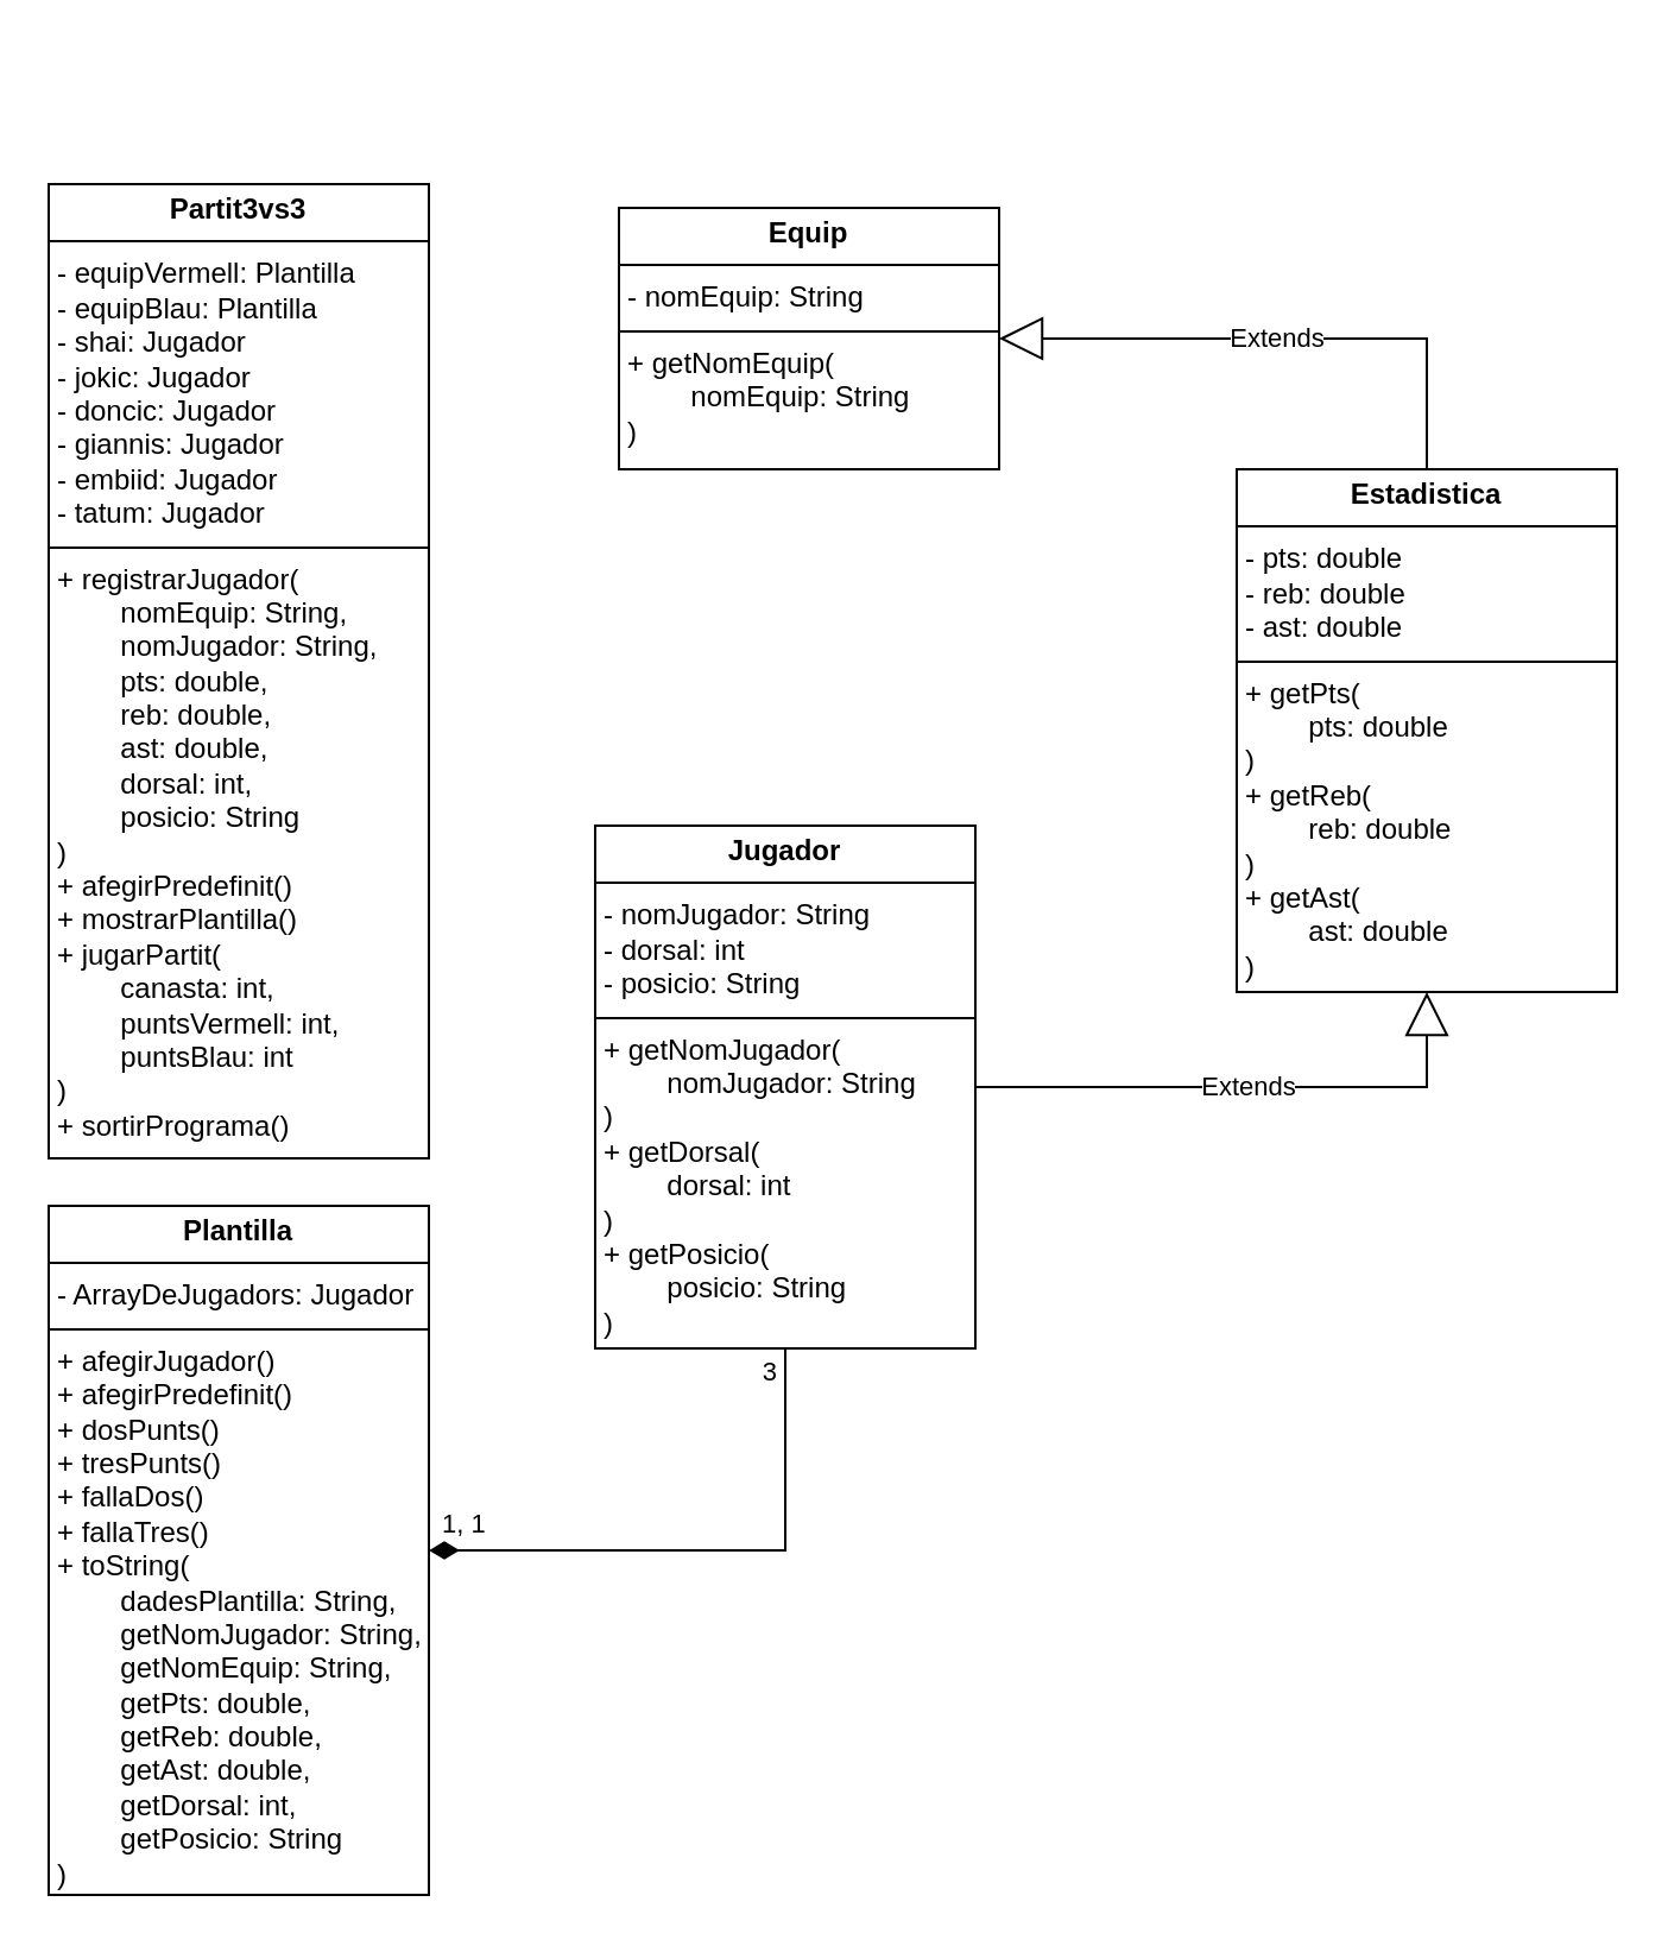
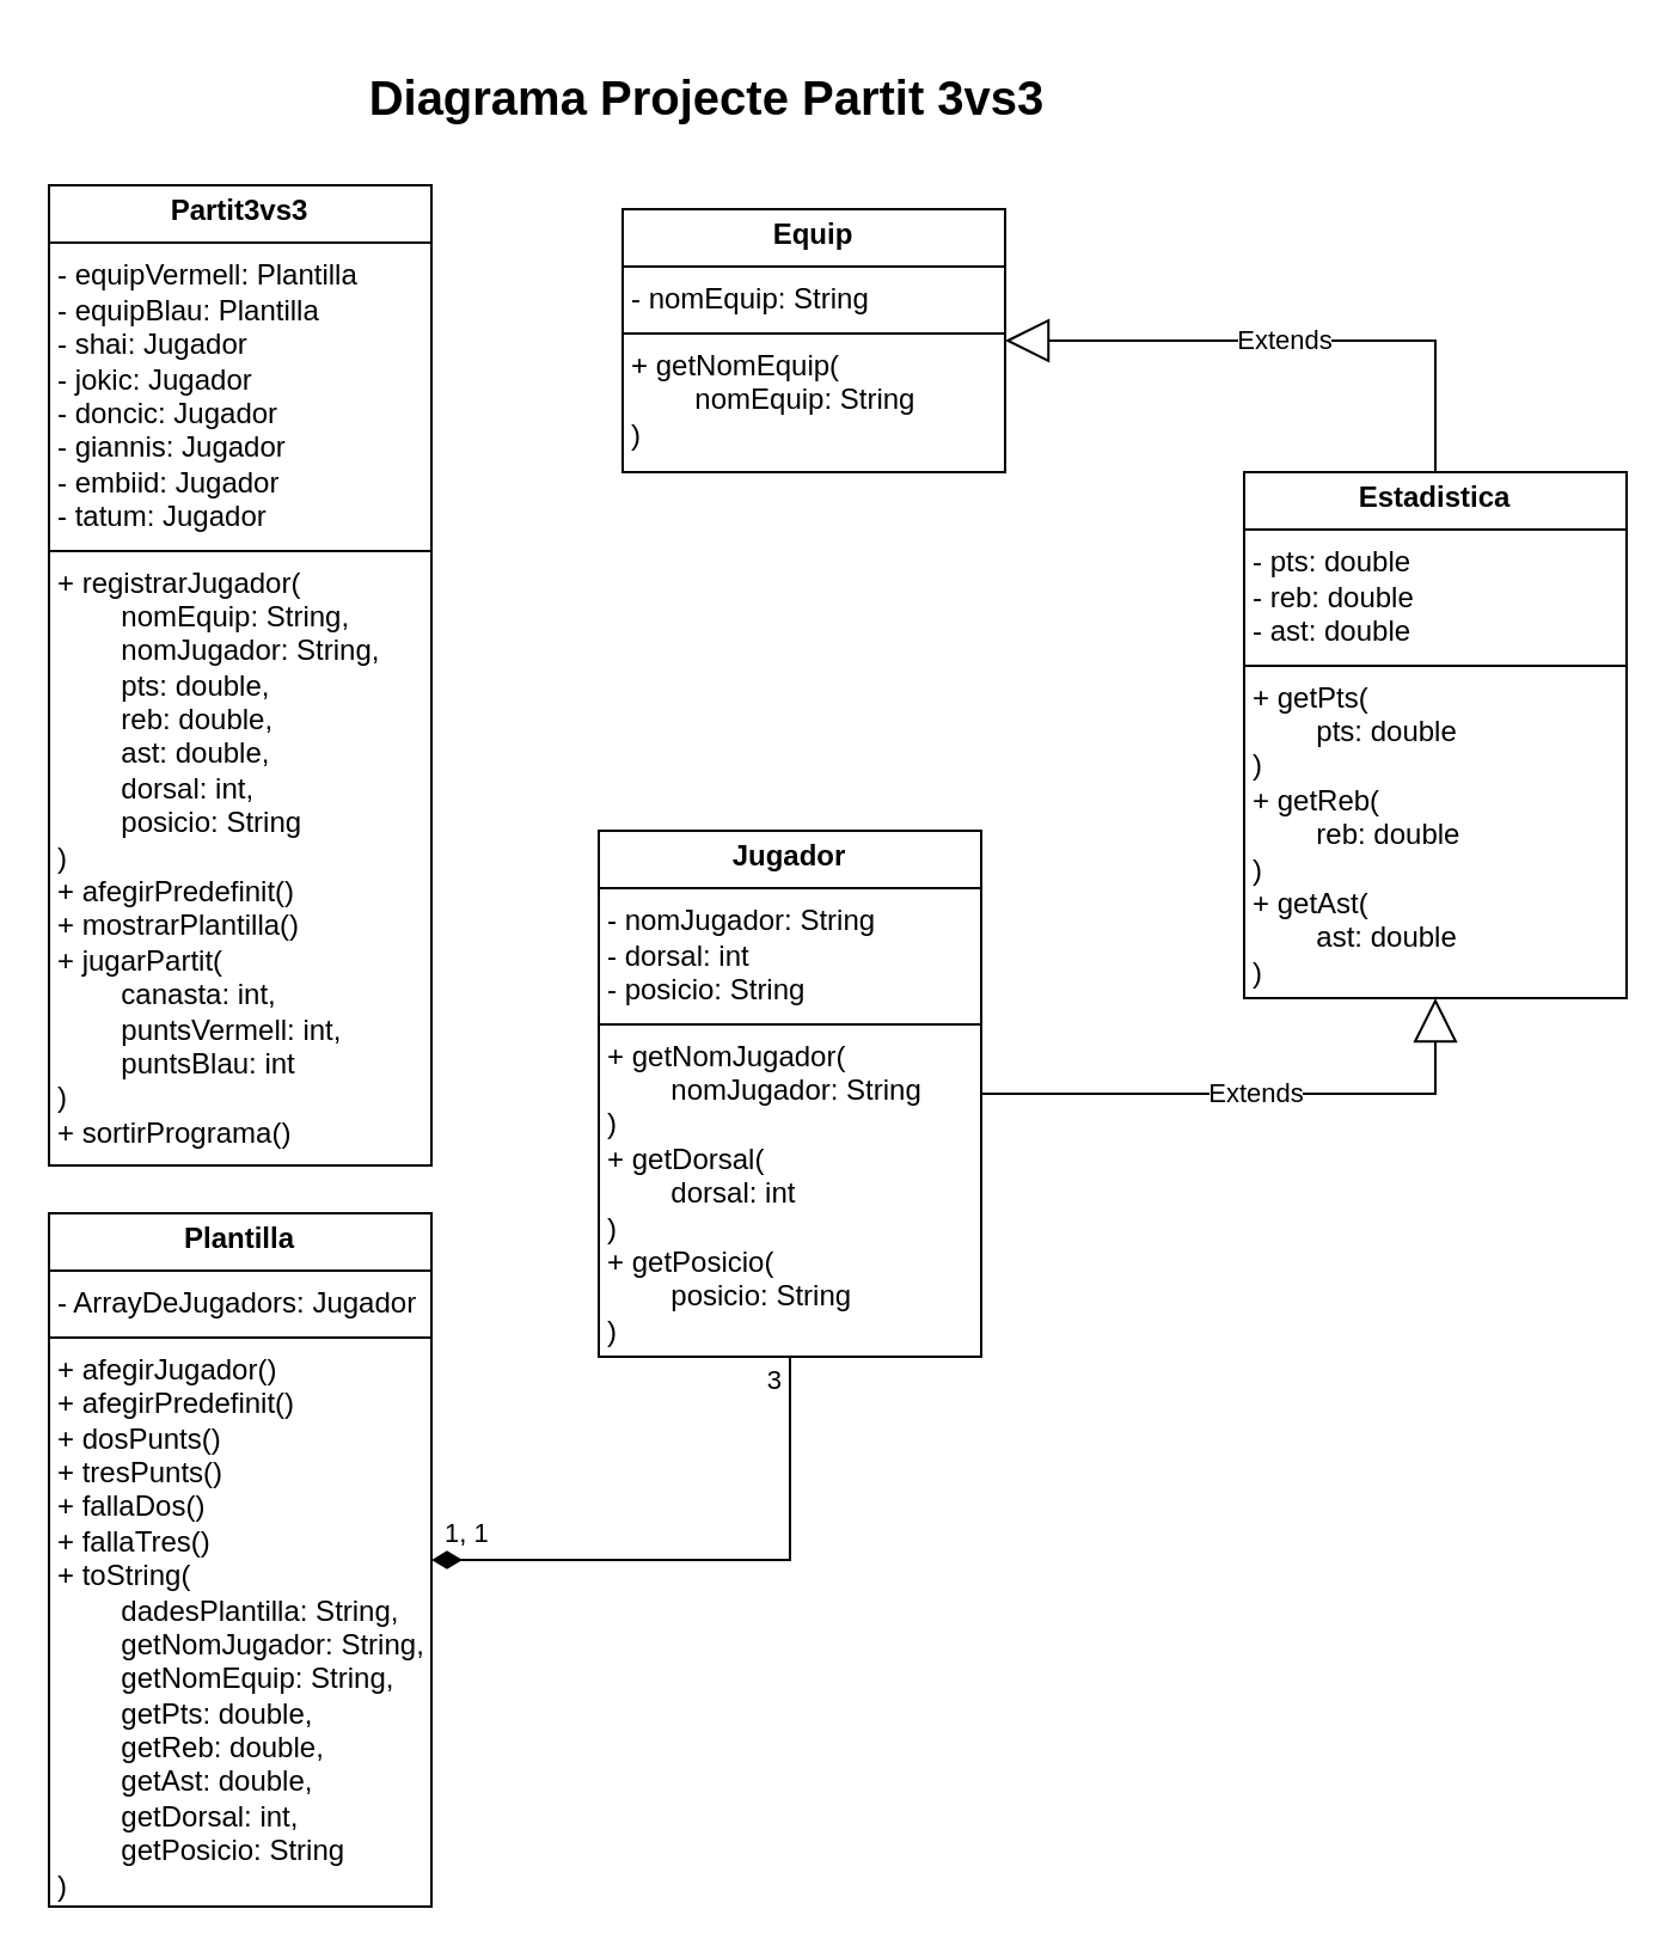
+ <mxCell id="12" value="&lt;font style=&quot;font-size: 20px;&quot;&gt;&lt;b&gt;Diagrama Projecte Partit 3vs3&lt;/b&gt;&lt;/font&gt;" style="text;html=1;align=center;verticalAlign=middle;resizable=0;points=[];autosize=1;strokeColor=none;fillColor=none;" vertex="1" parent="1"><mxGeometry x="140" y="20" width="310" height="40" as="geometry" /></mxCell>
